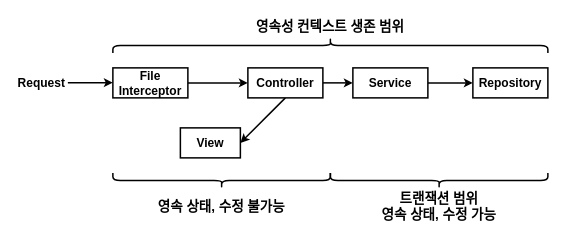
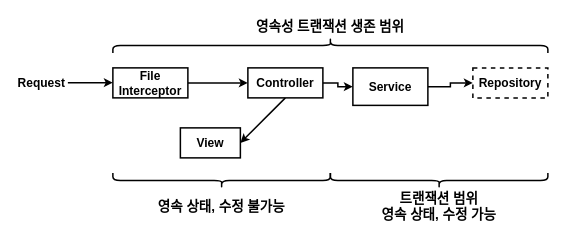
- <mxCell id="12" value="영속성 컨텍스트 생존 범위" style="text;html=1;strokeColor=none;fillColor=none;align=center;verticalAlign=middle;whiteSpace=wrap;rounded=0;fontStyle=1;fontSize=18;" vertex="1" parent="1"><mxGeometry x="150" y="20" width="580" height="30" as="geometry" /></mxCell>
+ <mxCell id="12" value="영속성 트랜잭션 생존 범위" style="text;html=1;strokeColor=none;fillColor=none;align=center;verticalAlign=middle;whiteSpace=wrap;rounded=0;fontStyle=1;fontSize=18;" vertex="1" parent="1"><mxGeometry x="150" y="20" width="580" height="30" as="geometry" /></mxCell>
- <mxCell id="9" value="Service" style="rounded=0;whiteSpace=wrap;html=1;fontStyle=1;fontSize=16;strokeWidth=2;" vertex="1" parent="1"><mxGeometry x="470" y="90" width="100" height="40" as="geometry" /></mxCell>
+ <mxCell id="9" value="Service" style="rounded=0;whiteSpace=wrap;html=1;fontStyle=1;fontSize=16;strokeWidth=2;" vertex="1" parent="1"><mxGeometry x="470" y="90" width="100" height="50" as="geometry" /></mxCell>
- <mxCell id="10" value="Repository" style="rounded=0;whiteSpace=wrap;html=1;fontStyle=1;fontSize=16;strokeWidth=2;" vertex="1" parent="1"><mxGeometry x="630" y="90" width="100" height="40" as="geometry" /></mxCell>
+ <mxCell id="10" value="Repository" style="rounded=0;whiteSpace=wrap;html=1;fontStyle=1;fontSize=16;strokeWidth=2;dashed=1;" vertex="1" parent="1"><mxGeometry x="630" y="90" width="100" height="40" as="geometry" /></mxCell>
